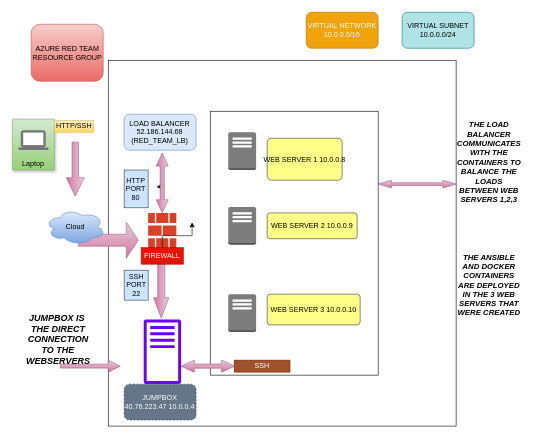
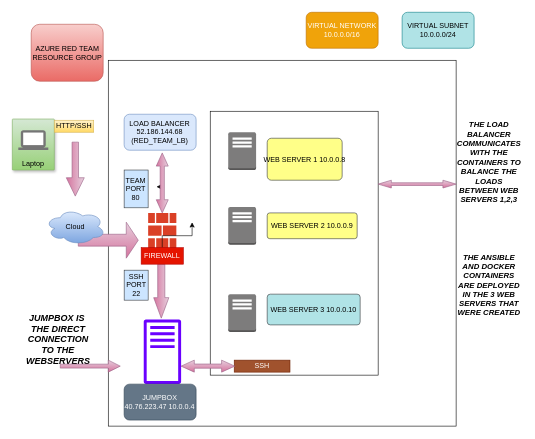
- <mxCell id="16" value="HTTP PORT 80" style="text;html=1;align=center;verticalAlign=middle;whiteSpace=wrap;rounded=0;fillColor=#cce5ff;strokeColor=#36393d;" vertex="1" parent="1"><mxGeometry x="206.45" y="283" width="40" height="63" as="geometry" /></mxCell>
+ <mxCell id="16" value="TEAM PORT 80" style="text;html=1;align=center;verticalAlign=middle;whiteSpace=wrap;rounded=0;fillColor=#cce5ff;strokeColor=#36393d;" vertex="1" parent="1"><mxGeometry x="206.45" y="283" width="40" height="63" as="geometry" /></mxCell>
- <mxCell id="10" value="WEB SERVER 3 10.0.0.10" style="rounded=1;arcSize=10;strokeColor=#36393d;fillColor=#ffff88;" parent="1" vertex="1"><mxGeometry x="445" y="490" width="155" height="51.25" as="geometry" /></mxCell>
+ <mxCell id="10" value="WEB SERVER 3 10.0.0.10" style="rounded=1;arcSize=10;strokeColor=#36393d;fillColor=#b0e3e6;" parent="1" vertex="1"><mxGeometry x="445" y="490" width="155" height="51.25" as="geometry" /></mxCell>
- <mxCell id="13" value="JUMPBOX 40.76.223.47 10.0.0.4" style="rounded=1;whiteSpace=wrap;html=1;fillColor=#647687;strokeColor=#314354;fontColor=#ffffff;dashed=1;" vertex="1" parent="1"><mxGeometry x="206.45" y="640" width="120" height="60" as="geometry" /></mxCell>
+ <mxCell id="13" value="JUMPBOX 40.76.223.47 10.0.0.4" style="rounded=1;whiteSpace=wrap;html=1;fillColor=#647687;strokeColor=#314354;fontColor=#ffffff;" vertex="1" parent="1"><mxGeometry x="206.45" y="640" width="120" height="60" as="geometry" /></mxCell>
